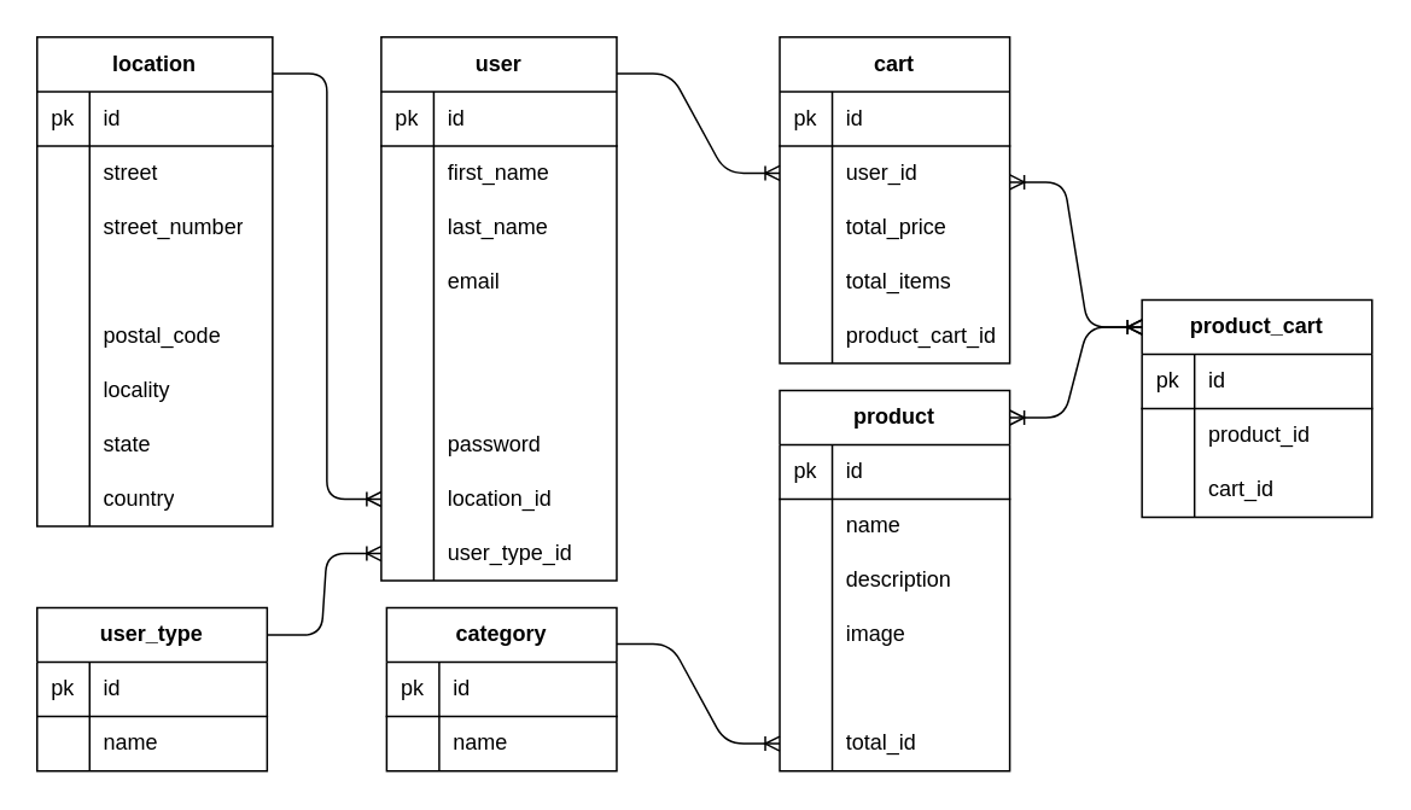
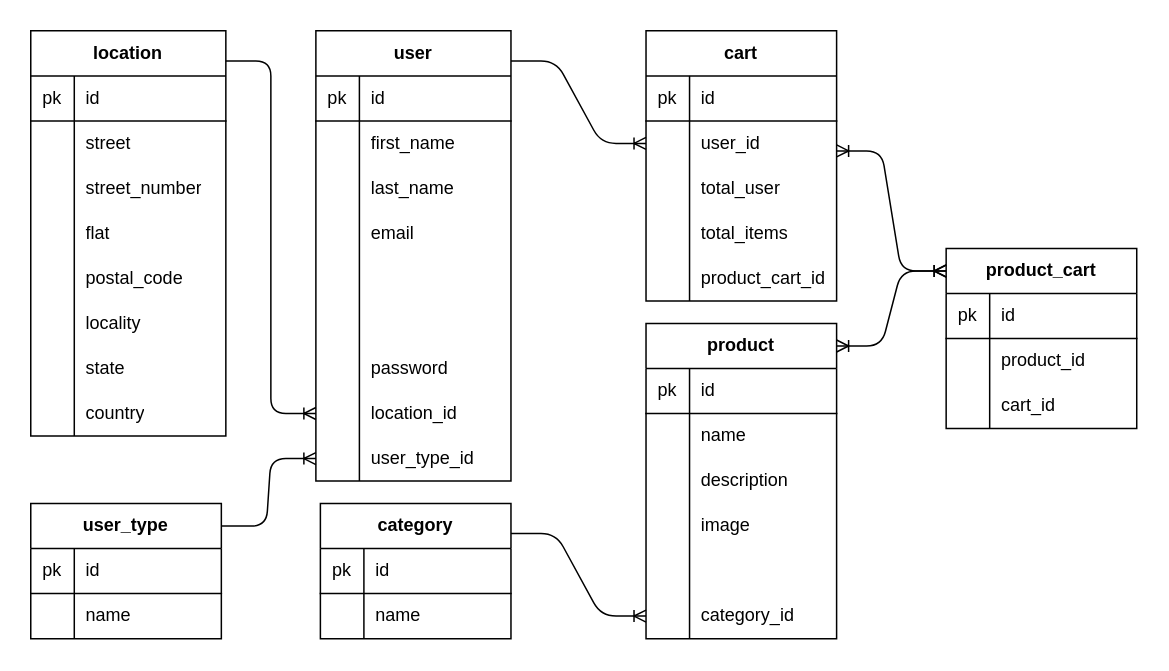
- <mxCell id="87" value="total_price" style="shape=partialRectangle;html=1;whiteSpace=wrap;connectable=0;fillColor=none;top=0;left=0;bottom=0;right=0;align=left;spacingLeft=6;overflow=hidden;" parent="85" vertex="1"><mxGeometry x="29" width="98" height="30" as="geometry" /></mxCell>
+ <mxCell id="87" value="total_user" style="shape=partialRectangle;html=1;whiteSpace=wrap;connectable=0;fillColor=none;top=0;left=0;bottom=0;right=0;align=left;spacingLeft=6;overflow=hidden;" parent="85" vertex="1"><mxGeometry x="29" width="98" height="30" as="geometry" /></mxCell>
+ <mxCell id="58" value="flat" style="shape=partialRectangle;html=1;whiteSpace=wrap;connectable=0;fillColor=none;top=0;left=0;bottom=0;right=0;align=left;spacingLeft=6;overflow=hidden;" parent="56" vertex="1"><mxGeometry x="29" width="101" height="30" as="geometry" /></mxCell>
- <mxCell id="45" value="total_id" style="shape=partialRectangle;html=1;whiteSpace=wrap;connectable=0;fillColor=none;top=0;left=0;bottom=0;right=0;align=left;spacingLeft=6;overflow=hidden;" parent="43" vertex="1"><mxGeometry x="29" width="98" height="30" as="geometry" /></mxCell>
+ <mxCell id="45" value="category_id" style="shape=partialRectangle;html=1;whiteSpace=wrap;connectable=0;fillColor=none;top=0;left=0;bottom=0;right=0;align=left;spacingLeft=6;overflow=hidden;" parent="43" vertex="1"><mxGeometry x="29" width="98" height="30" as="geometry" /></mxCell>
